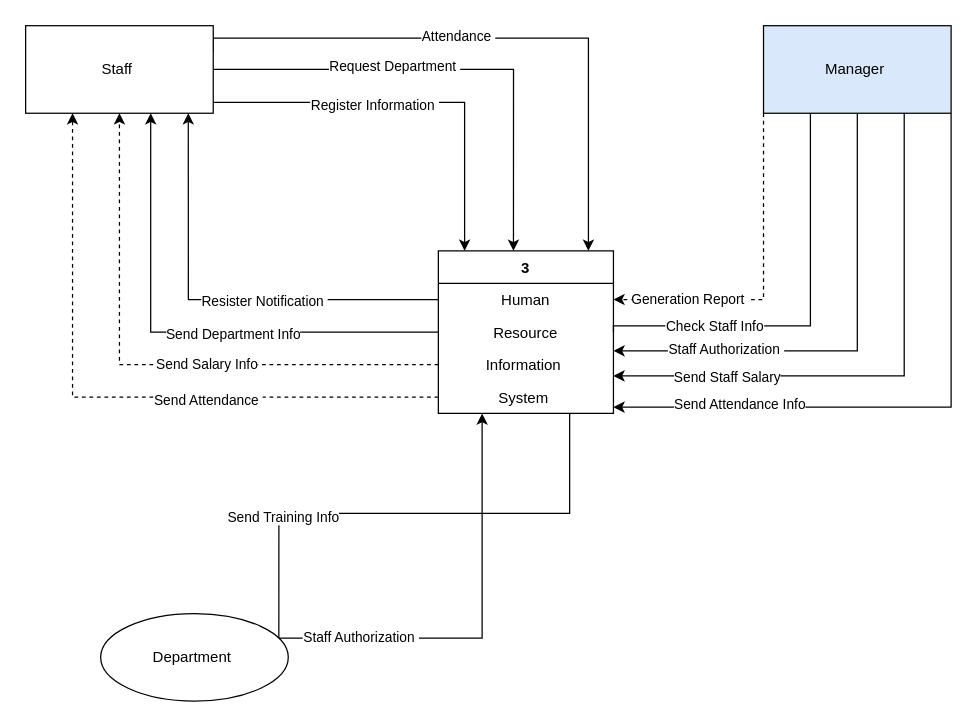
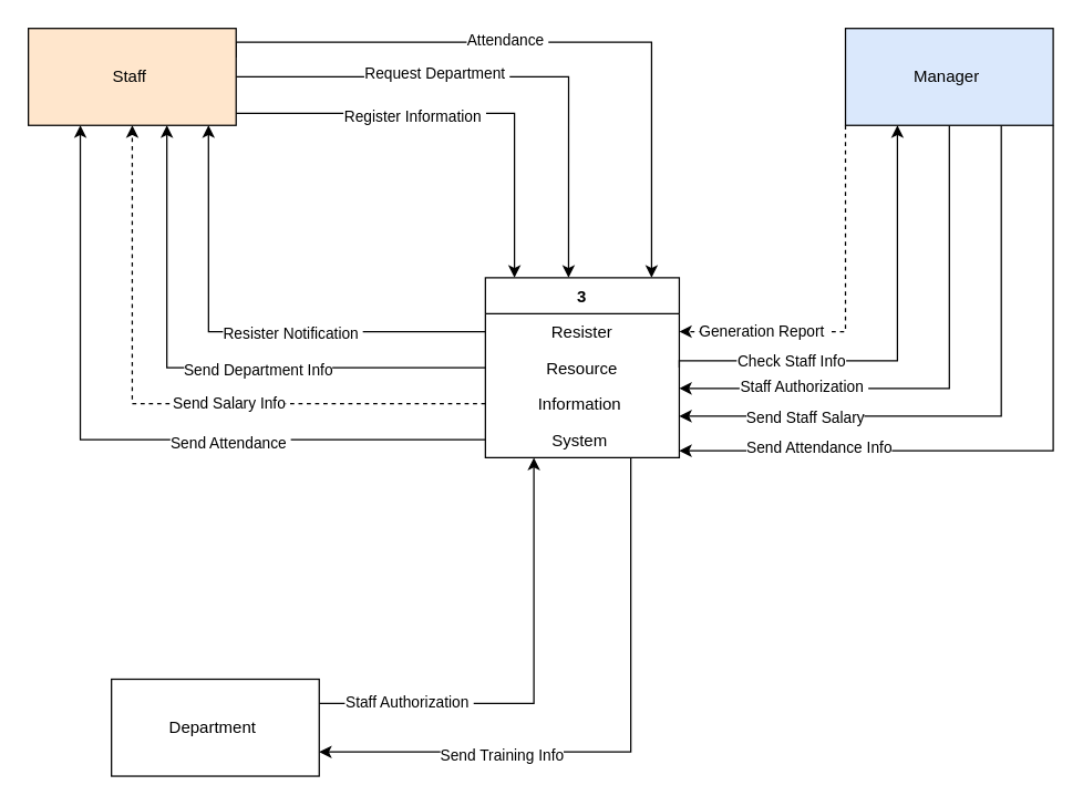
- <mxCell id="15" value="Staff&amp;nbsp;" style="rounded=0;whiteSpace=wrap;html=1;align=center;" parent="1" vertex="1"><mxGeometry x="20" y="20" width="150" height="70" as="geometry" /></mxCell>
+ <mxCell id="15" value="Staff&amp;nbsp;" style="rounded=0;whiteSpace=wrap;html=1;align=center;fillColor=#ffe6cc;" parent="1" vertex="1"><mxGeometry x="20" y="20" width="150" height="70" as="geometry" /></mxCell>
- <mxCell id="36" style="edgeStyle=orthogonalEdgeStyle;rounded=0;orthogonalLoop=1;jettySize=auto;html=1;exitX=1;exitY=0.5;exitDx=0;exitDy=0;entryX=0.25;entryY=1;entryDx=0;entryDy=0;endArrow=none;" parent="1" source="6" target="27" edge="1"><mxGeometry relative="1" as="geometry"><Array as="points"><mxPoint x="490" y="260" /><mxPoint x="648" y="260" /></Array></mxGeometry></mxCell>
+ <mxCell id="36" style="edgeStyle=orthogonalEdgeStyle;rounded=0;orthogonalLoop=1;jettySize=auto;html=1;exitX=1;exitY=0.5;exitDx=0;exitDy=0;entryX=0.25;entryY=1;entryDx=0;entryDy=0;" parent="1" source="6" target="27" edge="1"><mxGeometry relative="1" as="geometry"><Array as="points"><mxPoint x="490" y="260" /><mxPoint x="648" y="260" /></Array></mxGeometry></mxCell>
- <mxCell id="34" style="edgeStyle=orthogonalEdgeStyle;rounded=0;orthogonalLoop=1;jettySize=auto;html=1;exitX=0;exitY=0.5;exitDx=0;exitDy=0;entryX=0.25;entryY=1;entryDx=0;entryDy=0;dashed=1;" parent="1" source="8" target="15" edge="1"><mxGeometry relative="1" as="geometry" /></mxCell>
+ <mxCell id="34" style="edgeStyle=orthogonalEdgeStyle;rounded=0;orthogonalLoop=1;jettySize=auto;html=1;exitX=0;exitY=0.5;exitDx=0;exitDy=0;entryX=0.25;entryY=1;entryDx=0;entryDy=0;" parent="1" source="8" target="15" edge="1"><mxGeometry relative="1" as="geometry" /></mxCell>
- <mxCell id="5" value="Human" style="text;strokeColor=none;fillColor=none;align=center;verticalAlign=top;spacingLeft=4;spacingRight=4;overflow=hidden;rotatable=0;points=[[0,0.5],[1,0.5]];portConstraint=eastwest;" parent="4" vertex="1"><mxGeometry y="26" width="140" height="26" as="geometry" /></mxCell>
+ <mxCell id="5" value="Resister" style="text;strokeColor=none;fillColor=none;align=center;verticalAlign=top;spacingLeft=4;spacingRight=4;overflow=hidden;rotatable=0;points=[[0,0.5],[1,0.5]];portConstraint=eastwest;" parent="4" vertex="1"><mxGeometry y="26" width="140" height="26" as="geometry" /></mxCell>
- <mxCell id="18" value="Department&amp;nbsp;" style="ellipse;whiteSpace=wrap;html=1;align=center;" parent="1" vertex="1"><mxGeometry x="80" y="490" width="150" height="70" as="geometry" /></mxCell>
+ <mxCell id="18" value="Department&amp;nbsp;" style="rounded=0;whiteSpace=wrap;html=1;align=center;" parent="1" vertex="1"><mxGeometry x="80" y="490" width="150" height="70" as="geometry" /></mxCell>
